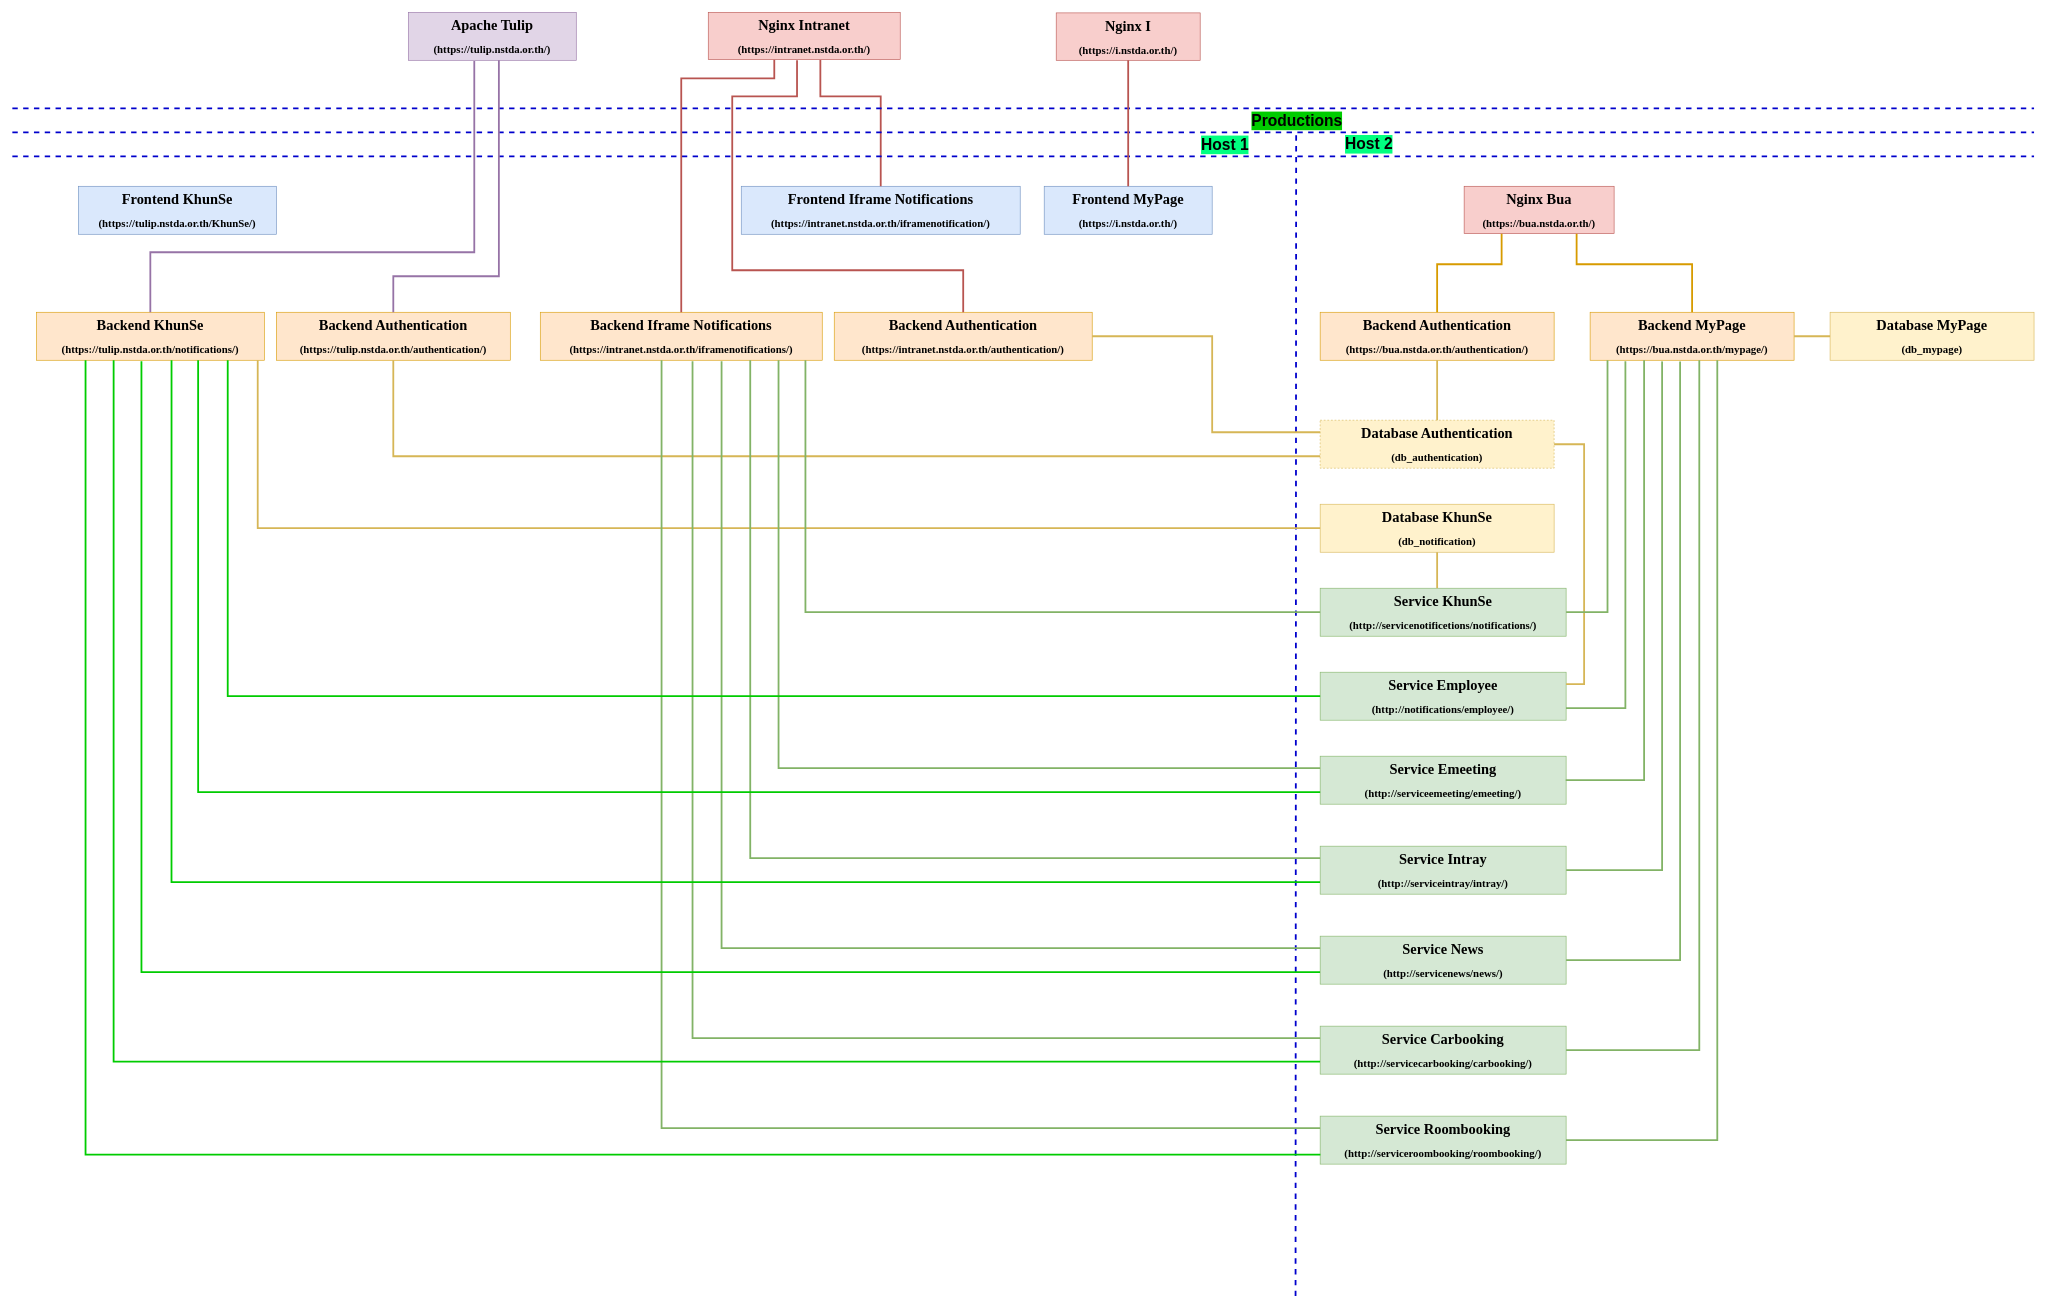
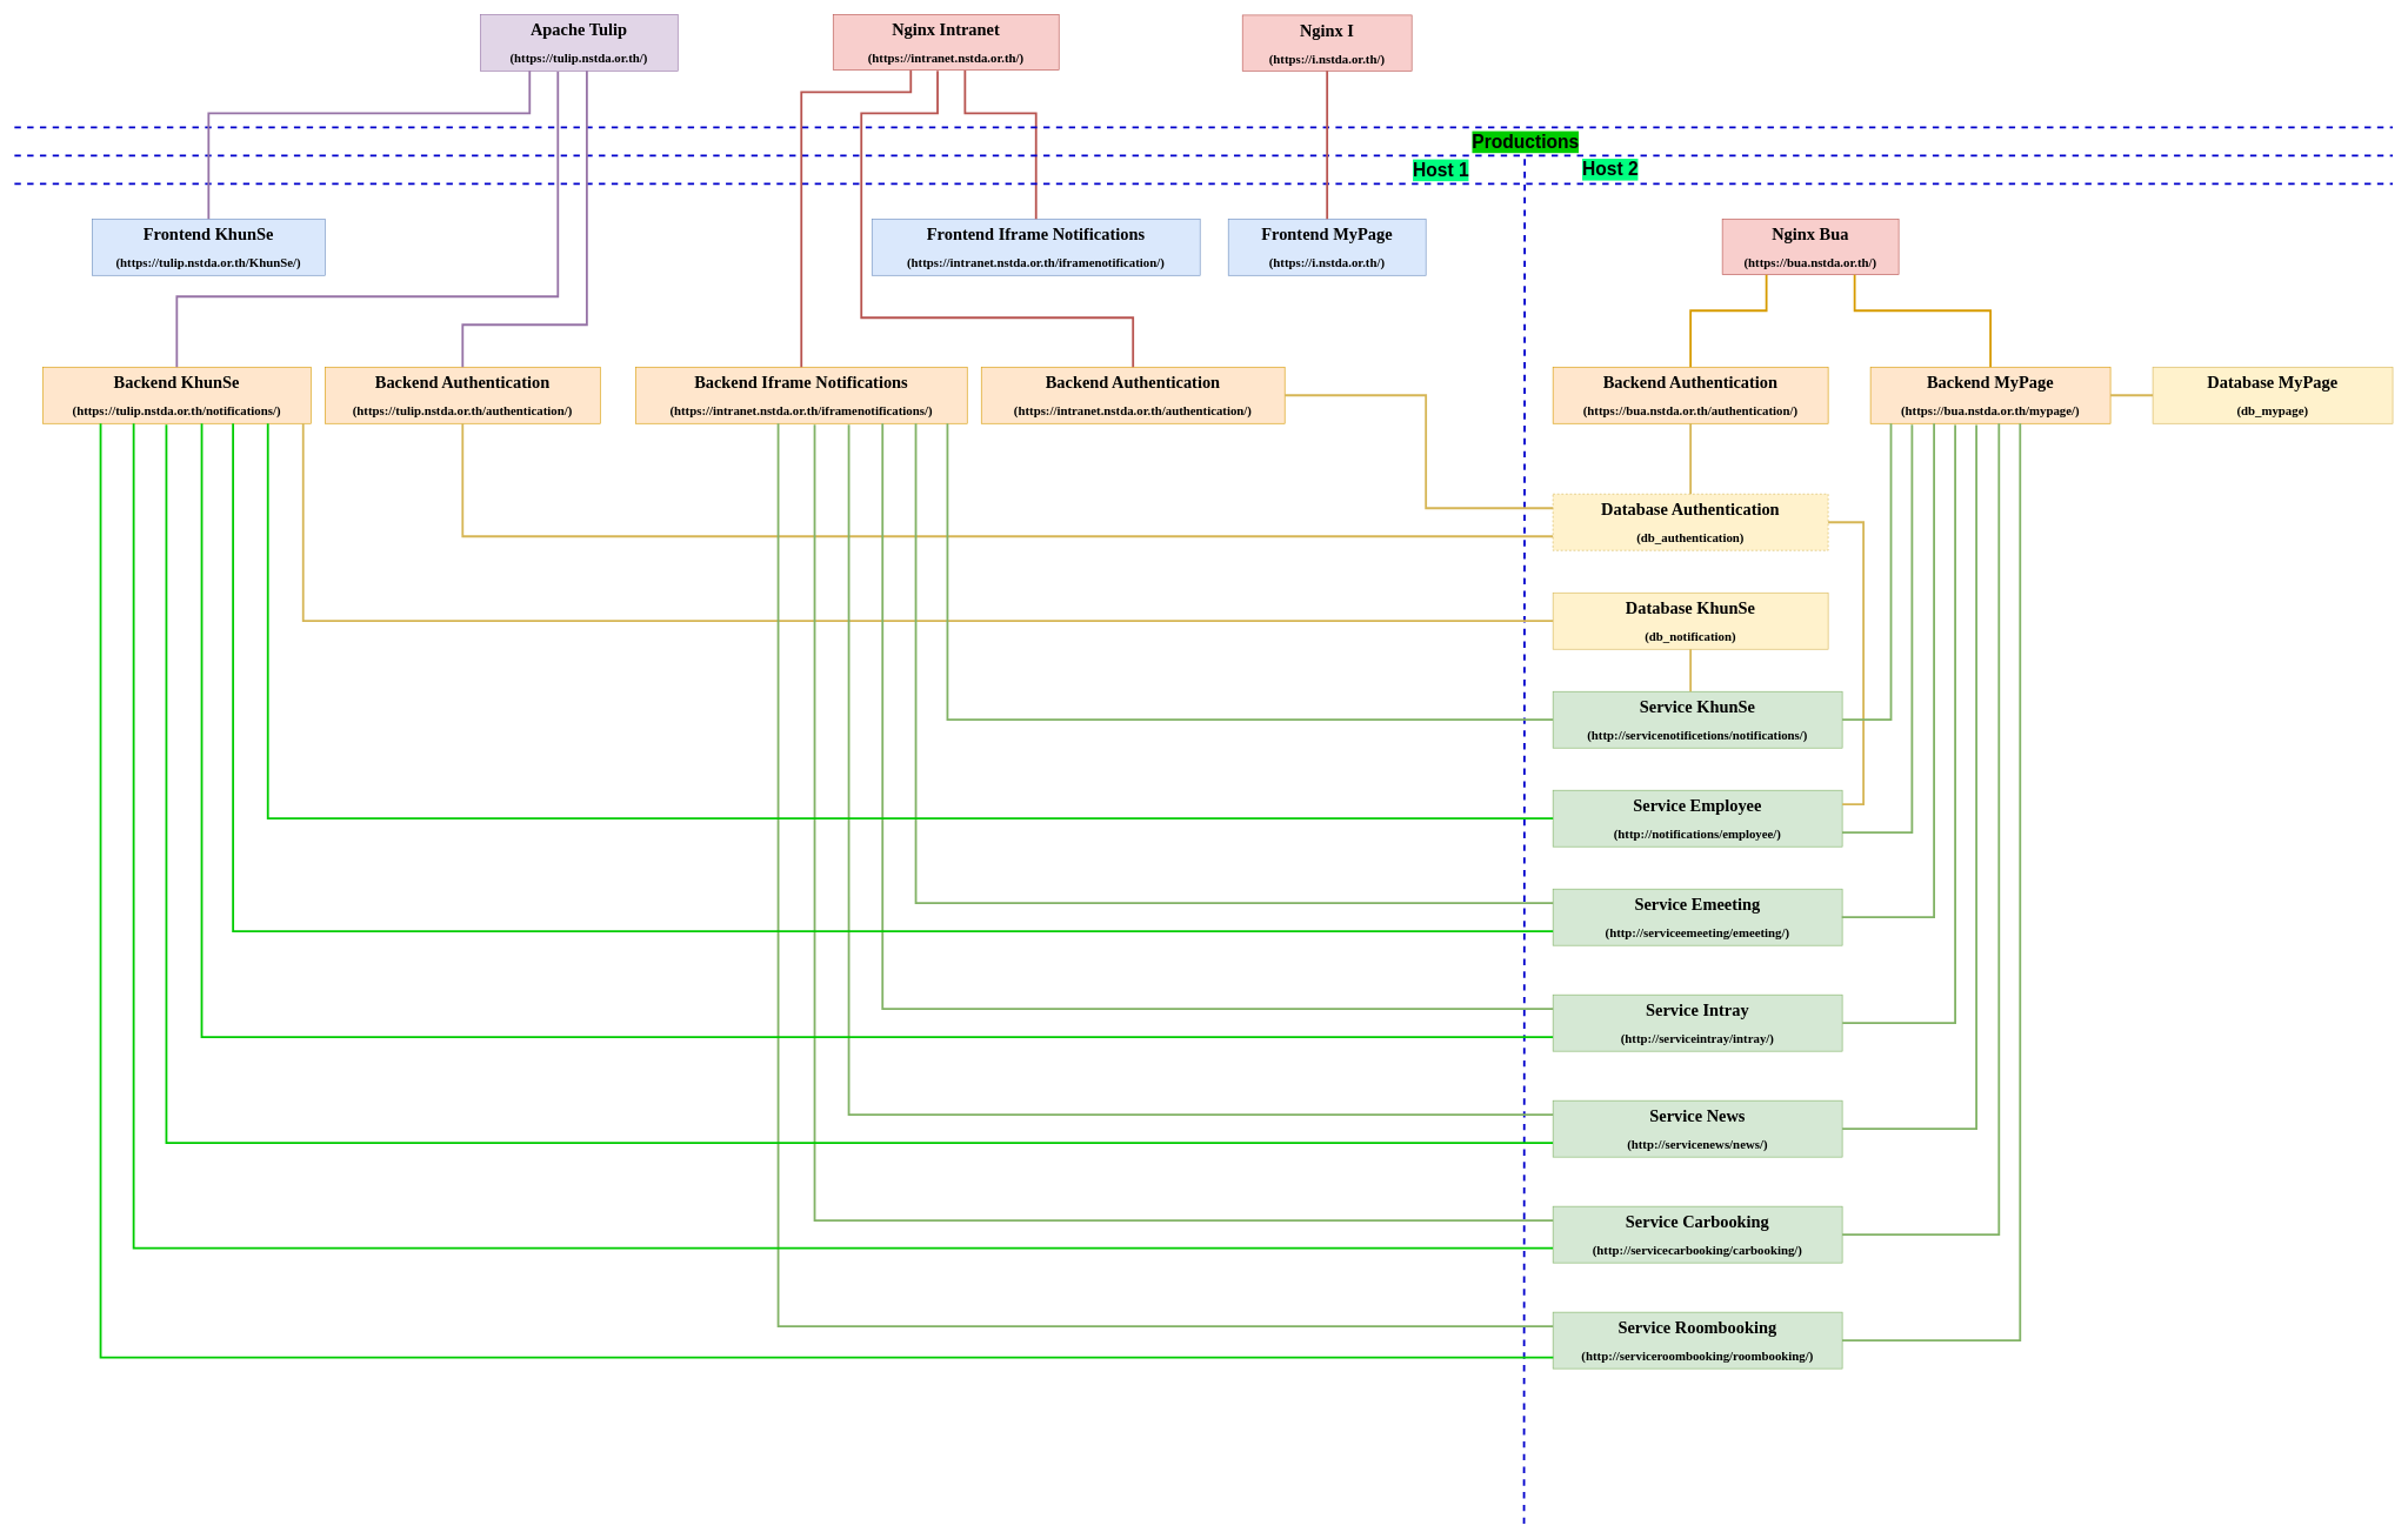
+ <mxCell id="19" style="edgeStyle=orthogonalEdgeStyle;rounded=0;orthogonalLoop=1;jettySize=auto;html=1;exitX=0.25;exitY=1;exitDx=0;exitDy=0;entryX=0.5;entryY=0;entryDx=0;entryDy=0;strokeColor=#9673a6;strokeWidth=3;fontSize=26;endArrow=none;endFill=0;fillColor=#e1d5e7;" edge="1" parent="1" source="8" target="3"><mxGeometry relative="1" as="geometry"><mxPoint x="627" y="80" as="sourcePoint" /><mxPoint x="360" y="289" as="targetPoint" /><Array as="points"><mxPoint x="750" y="160" /><mxPoint x="295" y="160" /></Array></mxGeometry></mxCell>
